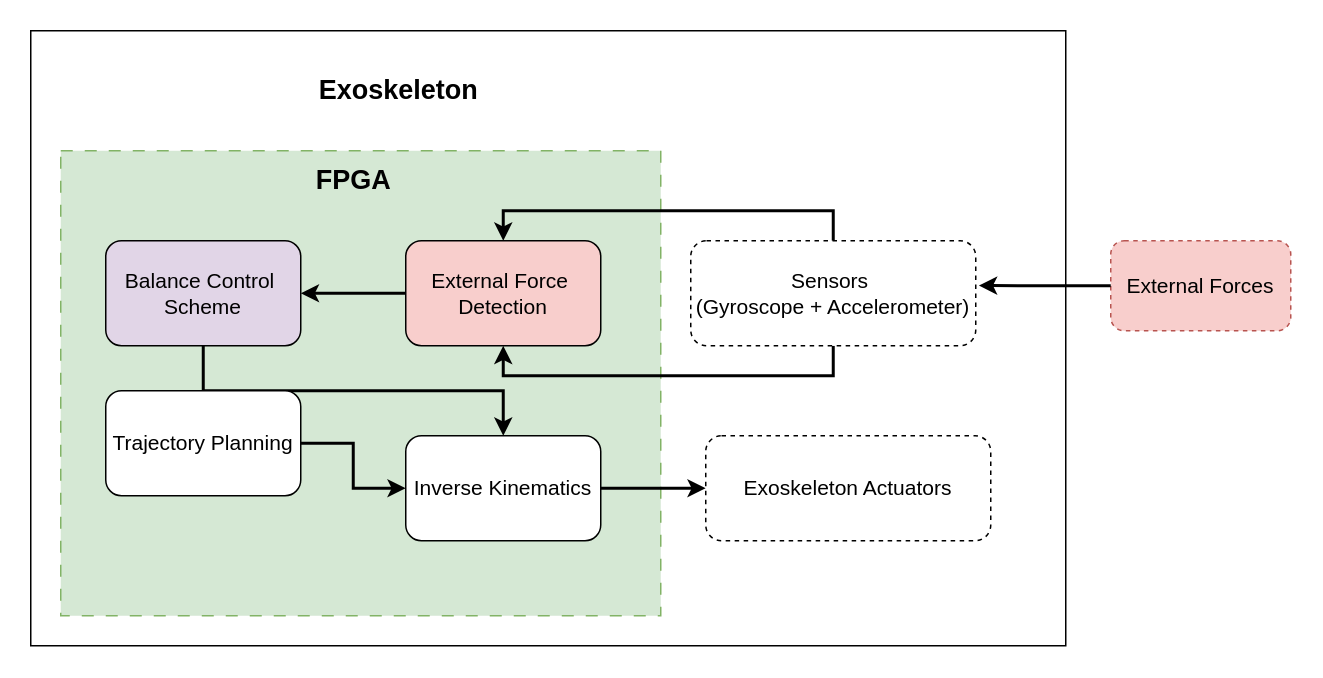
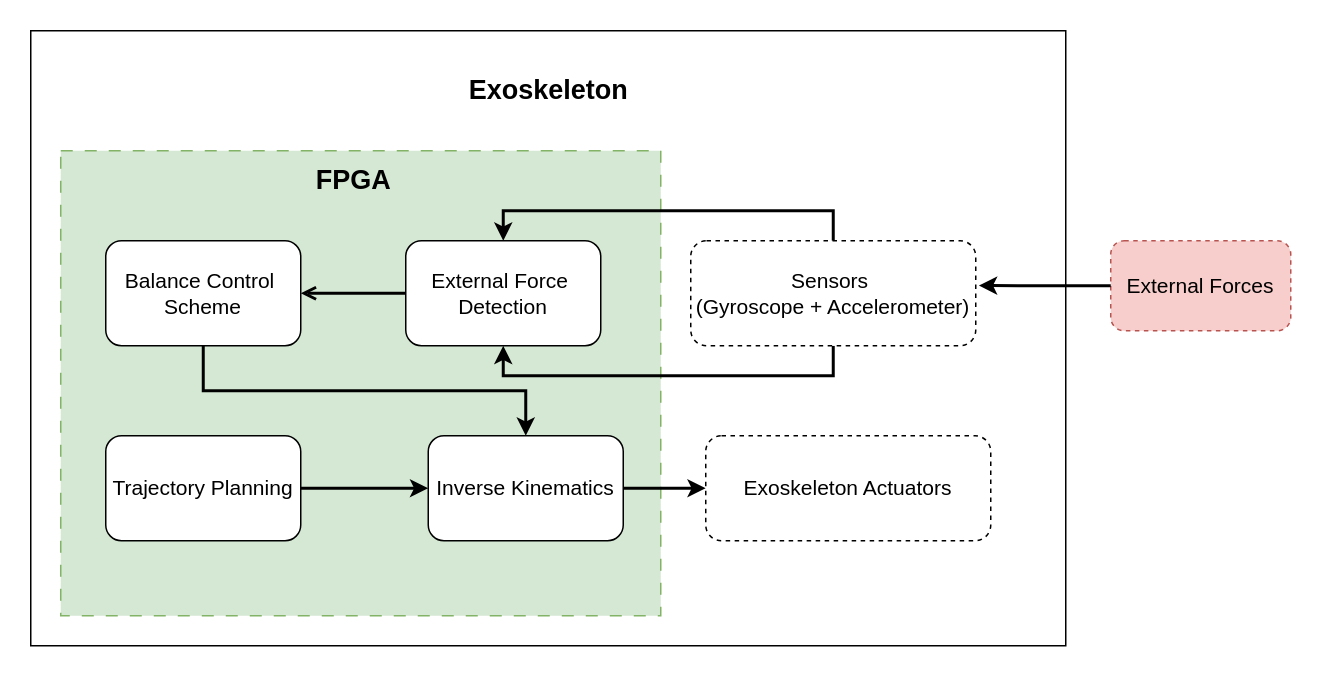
- <mxCell id="19" value="&lt;font size=&quot;1&quot; style=&quot;&quot;&gt;&lt;b style=&quot;font-size: 18px;&quot;&gt;Exoskeleton&lt;/b&gt;&lt;/font&gt;" style="text;html=1;align=center;verticalAlign=middle;resizable=0;points=[];autosize=1;strokeColor=none;fillColor=none;" vertex="1" parent="1"><mxGeometry x="200" y="40" width="130" height="40" as="geometry" /></mxCell>
+ <mxCell id="19" value="&lt;font size=&quot;1&quot; style=&quot;&quot;&gt;&lt;b style=&quot;font-size: 18px;&quot;&gt;Exoskeleton&lt;/b&gt;&lt;/font&gt;" style="text;html=1;align=center;verticalAlign=middle;resizable=0;points=[];autosize=1;strokeColor=none;fillColor=none;" vertex="1" parent="1"><mxGeometry x="300" y="40" width="130" height="40" as="geometry" /></mxCell>
- <mxCell id="11" value="&lt;font style=&quot;font-size: 14px;&quot;&gt;Balance Control&amp;nbsp;&lt;br&gt;Scheme&lt;/font&gt;" style="rounded=1;whiteSpace=wrap;html=1;fillColor=#e1d5e7;" vertex="1" parent="1"><mxGeometry x="70" y="160" width="130" height="70" as="geometry" /></mxCell>
+ <mxCell id="11" value="&lt;font style=&quot;font-size: 14px;&quot;&gt;Balance Control&amp;nbsp;&lt;br&gt;Scheme&lt;/font&gt;" style="rounded=1;whiteSpace=wrap;html=1;" vertex="1" parent="1"><mxGeometry x="70" y="160" width="130" height="70" as="geometry" /></mxCell>
- <mxCell id="8" style="edgeStyle=orthogonalEdgeStyle;rounded=0;orthogonalLoop=1;jettySize=auto;html=1;exitX=0;exitY=0.5;exitDx=0;exitDy=0;entryX=1;entryY=0.5;entryDx=0;entryDy=0;strokeWidth=2;" edge="1" parent="1" source="9" target="11"><mxGeometry relative="1" as="geometry" /></mxCell>
+ <mxCell id="8" style="edgeStyle=orthogonalEdgeStyle;rounded=0;orthogonalLoop=1;jettySize=auto;html=1;exitX=0;exitY=0.5;exitDx=0;exitDy=0;entryX=1;entryY=0.5;entryDx=0;entryDy=0;strokeWidth=2;endArrow=open;" edge="1" parent="1" source="9" target="11"><mxGeometry relative="1" as="geometry" /></mxCell>
- <mxCell id="9" value="&lt;font style=&quot;font-size: 14px;&quot;&gt;External Force&amp;nbsp;&lt;br&gt;Detection&lt;/font&gt;" style="rounded=1;whiteSpace=wrap;html=1;fillColor=#f8cecc;" vertex="1" parent="1"><mxGeometry x="270" y="160" width="130" height="70" as="geometry" /></mxCell>
+ <mxCell id="9" value="&lt;font style=&quot;font-size: 14px;&quot;&gt;External Force&amp;nbsp;&lt;br&gt;Detection&lt;/font&gt;" style="rounded=1;whiteSpace=wrap;html=1;" vertex="1" parent="1"><mxGeometry x="270" y="160" width="130" height="70" as="geometry" /></mxCell>
- <mxCell id="13" value="&lt;span style=&quot;font-size: 14px;&quot;&gt;Trajectory Planning&lt;/span&gt;" style="rounded=1;whiteSpace=wrap;html=1;" vertex="1" parent="1"><mxGeometry x="70" y="260" width="130" height="70" as="geometry" /></mxCell>
+ <mxCell id="13" value="&lt;span style=&quot;font-size: 14px;&quot;&gt;Trajectory Planning&lt;/span&gt;" style="rounded=1;whiteSpace=wrap;html=1;" vertex="1" parent="1"><mxGeometry x="70" y="290" width="130" height="70" as="geometry" /></mxCell>
- <mxCell id="15" value="&lt;span style=&quot;font-size: 14px;&quot;&gt;Inverse Kinematics&lt;/span&gt;" style="rounded=1;whiteSpace=wrap;html=1;" vertex="1" parent="1"><mxGeometry x="270" y="290" width="130" height="70" as="geometry" /></mxCell>
+ <mxCell id="15" value="&lt;span style=&quot;font-size: 14px;&quot;&gt;Inverse Kinematics&lt;/span&gt;" style="rounded=1;whiteSpace=wrap;html=1;" vertex="1" parent="1"><mxGeometry x="285" y="290" width="130" height="70" as="geometry" /></mxCell>
